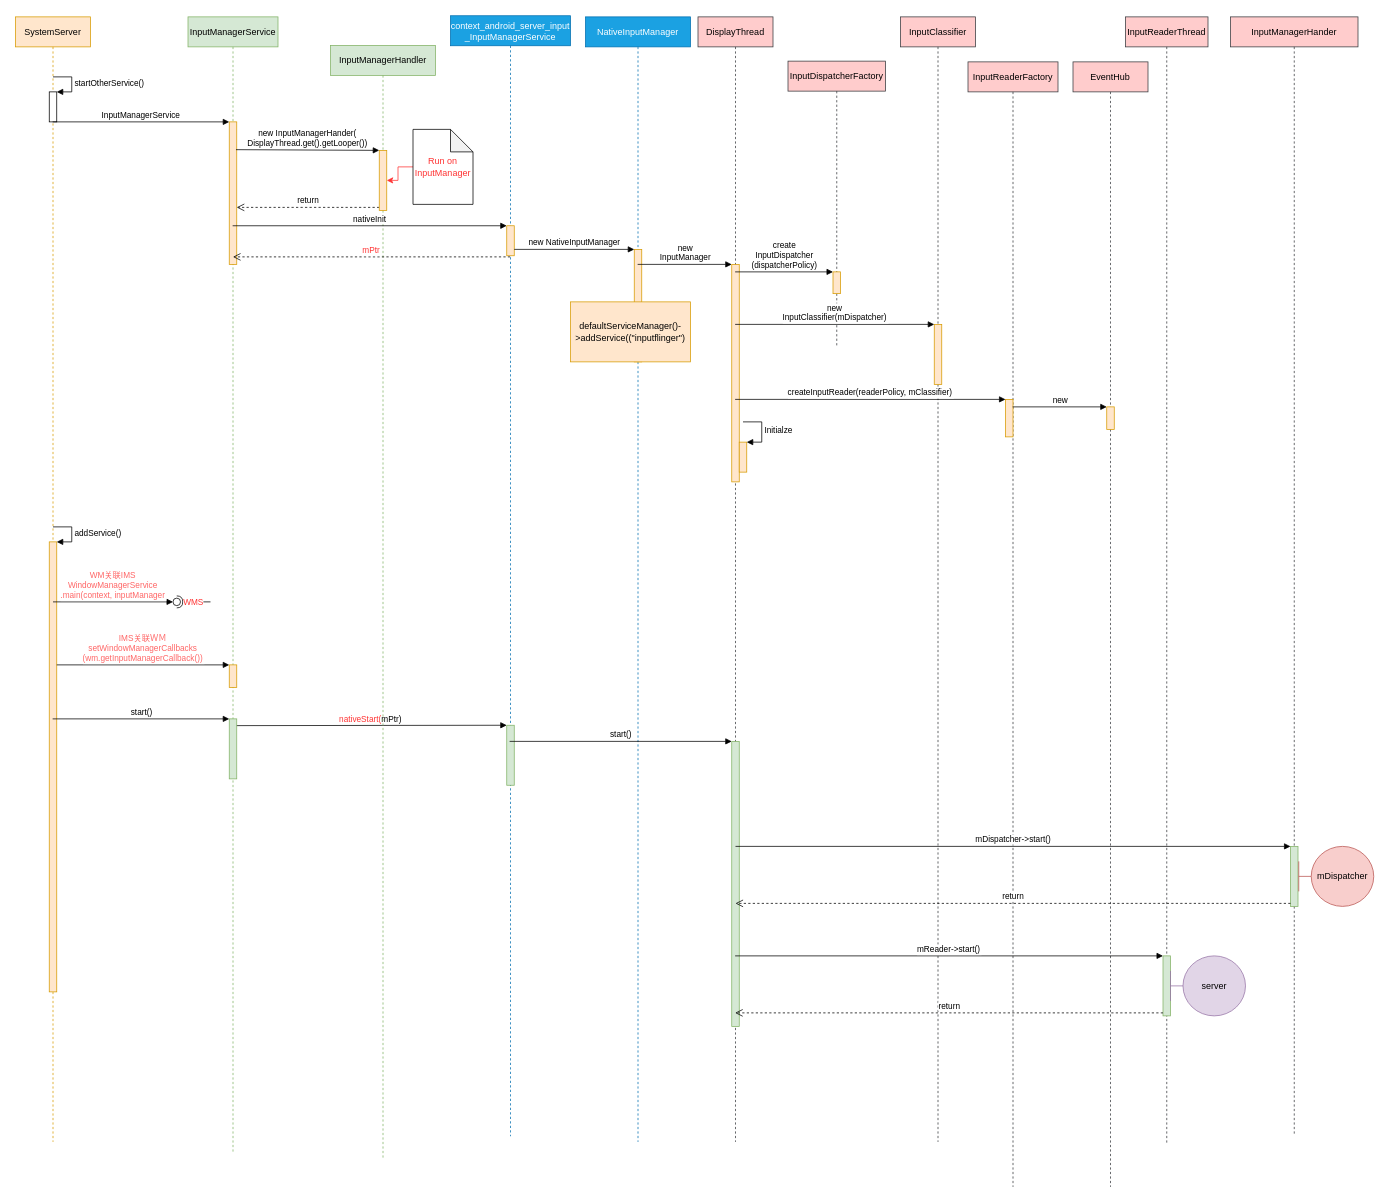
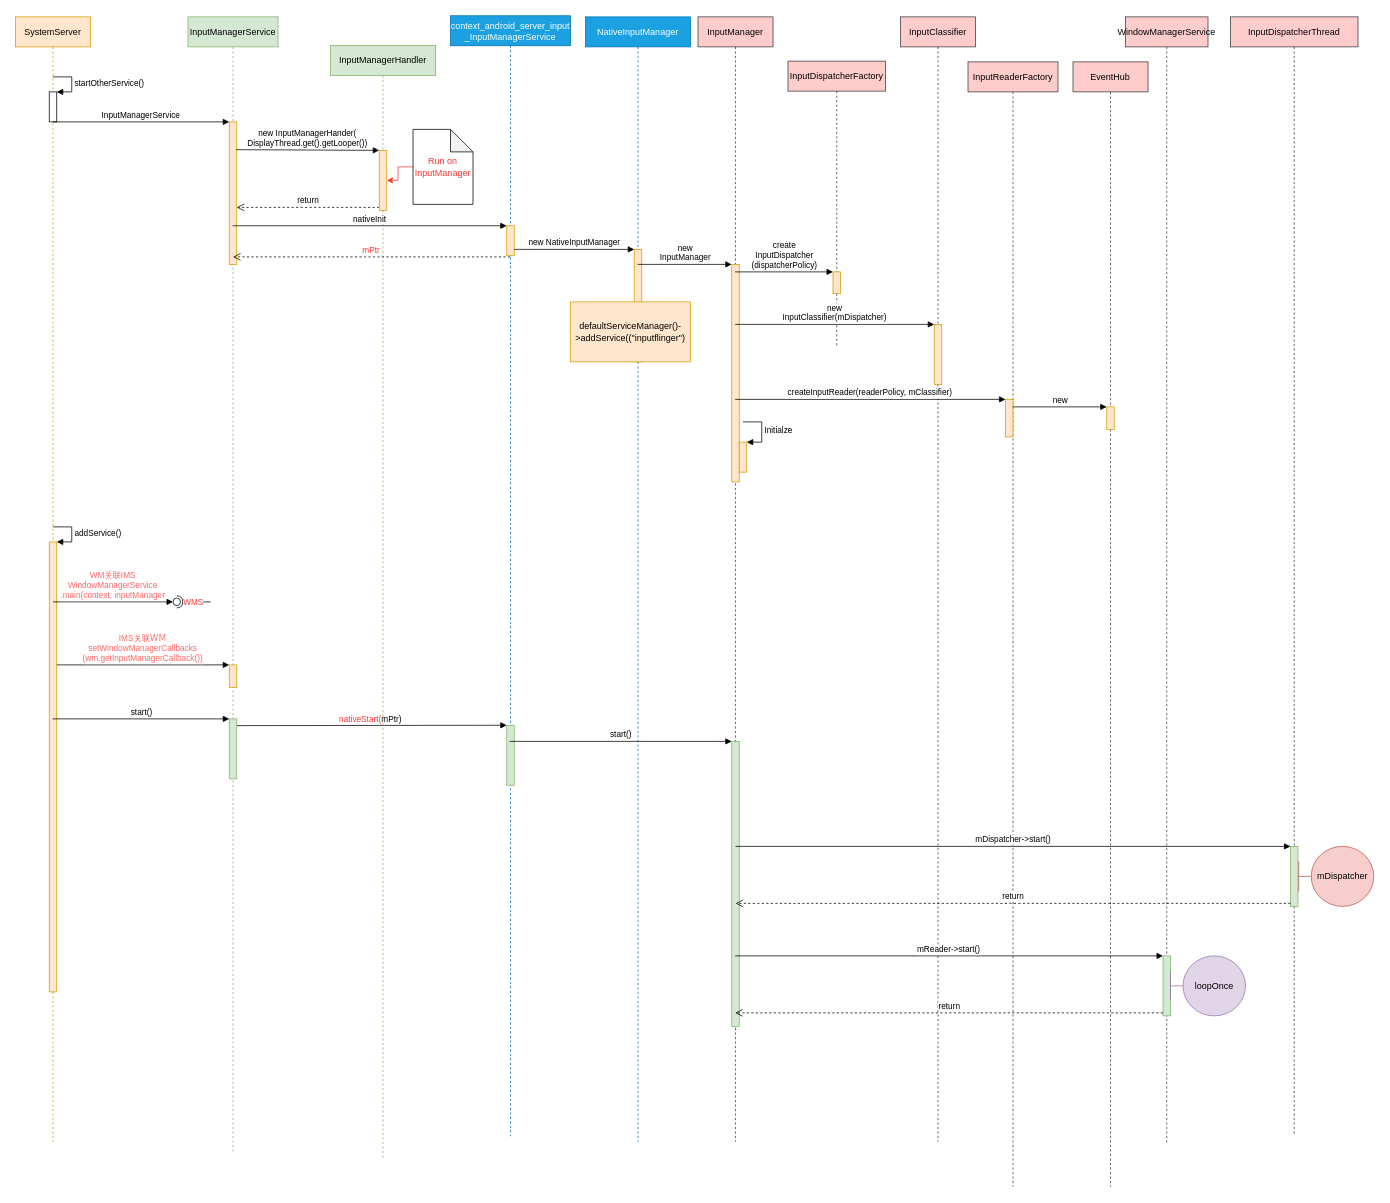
- <mxCell id="16" value="DisplayThread" style="shape=umlLifeline;perimeter=lifelinePerimeter;whiteSpace=wrap;html=1;container=1;collapsible=0;recursiveResize=0;outlineConnect=0;movable=0;resizable=0;rotatable=0;deletable=0;editable=0;connectable=0;fillColor=#ffcccc;strokeColor=#36393d;" parent="1" vertex="1"><mxGeometry x="930" y="22" width="100" height="1500" as="geometry" /></mxCell>
+ <mxCell id="16" value="InputManager" style="shape=umlLifeline;perimeter=lifelinePerimeter;whiteSpace=wrap;html=1;container=1;collapsible=0;recursiveResize=0;outlineConnect=0;movable=0;resizable=0;rotatable=0;deletable=0;editable=0;connectable=0;fillColor=#ffcccc;strokeColor=#36393d;" parent="1" vertex="1"><mxGeometry x="930" y="22" width="100" height="1500" as="geometry" /></mxCell>
- <mxCell id="8" value="InputReaderThread" style="shape=umlLifeline;perimeter=lifelinePerimeter;whiteSpace=wrap;html=1;container=1;collapsible=0;recursiveResize=0;outlineConnect=0;movable=0;resizable=0;rotatable=0;deletable=0;editable=0;connectable=0;fillColor=#ffcccc;strokeColor=#36393d;" parent="1" vertex="1"><mxGeometry x="1500" y="22" width="110" height="1501" as="geometry" /></mxCell>
+ <mxCell id="8" value="WindowManagerService" style="shape=umlLifeline;perimeter=lifelinePerimeter;whiteSpace=wrap;html=1;container=1;collapsible=0;recursiveResize=0;outlineConnect=0;movable=0;resizable=0;rotatable=0;deletable=0;editable=0;connectable=0;fillColor=#ffcccc;strokeColor=#36393d;" parent="1" vertex="1"><mxGeometry x="1500" y="22" width="110" height="1501" as="geometry" /></mxCell>
- <mxCell id="34" value="InputManagerHander" style="shape=umlLifeline;perimeter=lifelinePerimeter;whiteSpace=wrap;html=1;container=1;collapsible=0;recursiveResize=0;outlineConnect=0;movable=1;resizable=1;rotatable=1;deletable=1;editable=1;connectable=1;fillColor=#ffcccc;strokeColor=#36393d;" parent="1" vertex="1"><mxGeometry x="1640" y="22" width="170" height="1491" as="geometry" /></mxCell>
+ <mxCell id="34" value="InputDispatcherThread" style="shape=umlLifeline;perimeter=lifelinePerimeter;whiteSpace=wrap;html=1;container=1;collapsible=0;recursiveResize=0;outlineConnect=0;movable=1;resizable=1;rotatable=1;deletable=1;editable=1;connectable=1;fillColor=#ffcccc;strokeColor=#36393d;" parent="1" vertex="1"><mxGeometry x="1640" y="22" width="170" height="1491" as="geometry" /></mxCell>
- <mxCell id="51" value="server" style="shape=umlBoundary;whiteSpace=wrap;html=1;movable=1;resizable=1;rotatable=1;deletable=1;editable=1;connectable=1;fillColor=#e1d5e7;strokeColor=#9673a6;" parent="1" vertex="1"><mxGeometry x="1560" y="1274" width="100" height="80" as="geometry" /></mxCell>
+ <mxCell id="51" value="loopOnce" style="shape=umlBoundary;whiteSpace=wrap;html=1;movable=1;resizable=1;rotatable=1;deletable=1;editable=1;connectable=1;fillColor=#e1d5e7;strokeColor=#9673a6;" parent="1" vertex="1"><mxGeometry x="1560" y="1274" width="100" height="80" as="geometry" /></mxCell>
